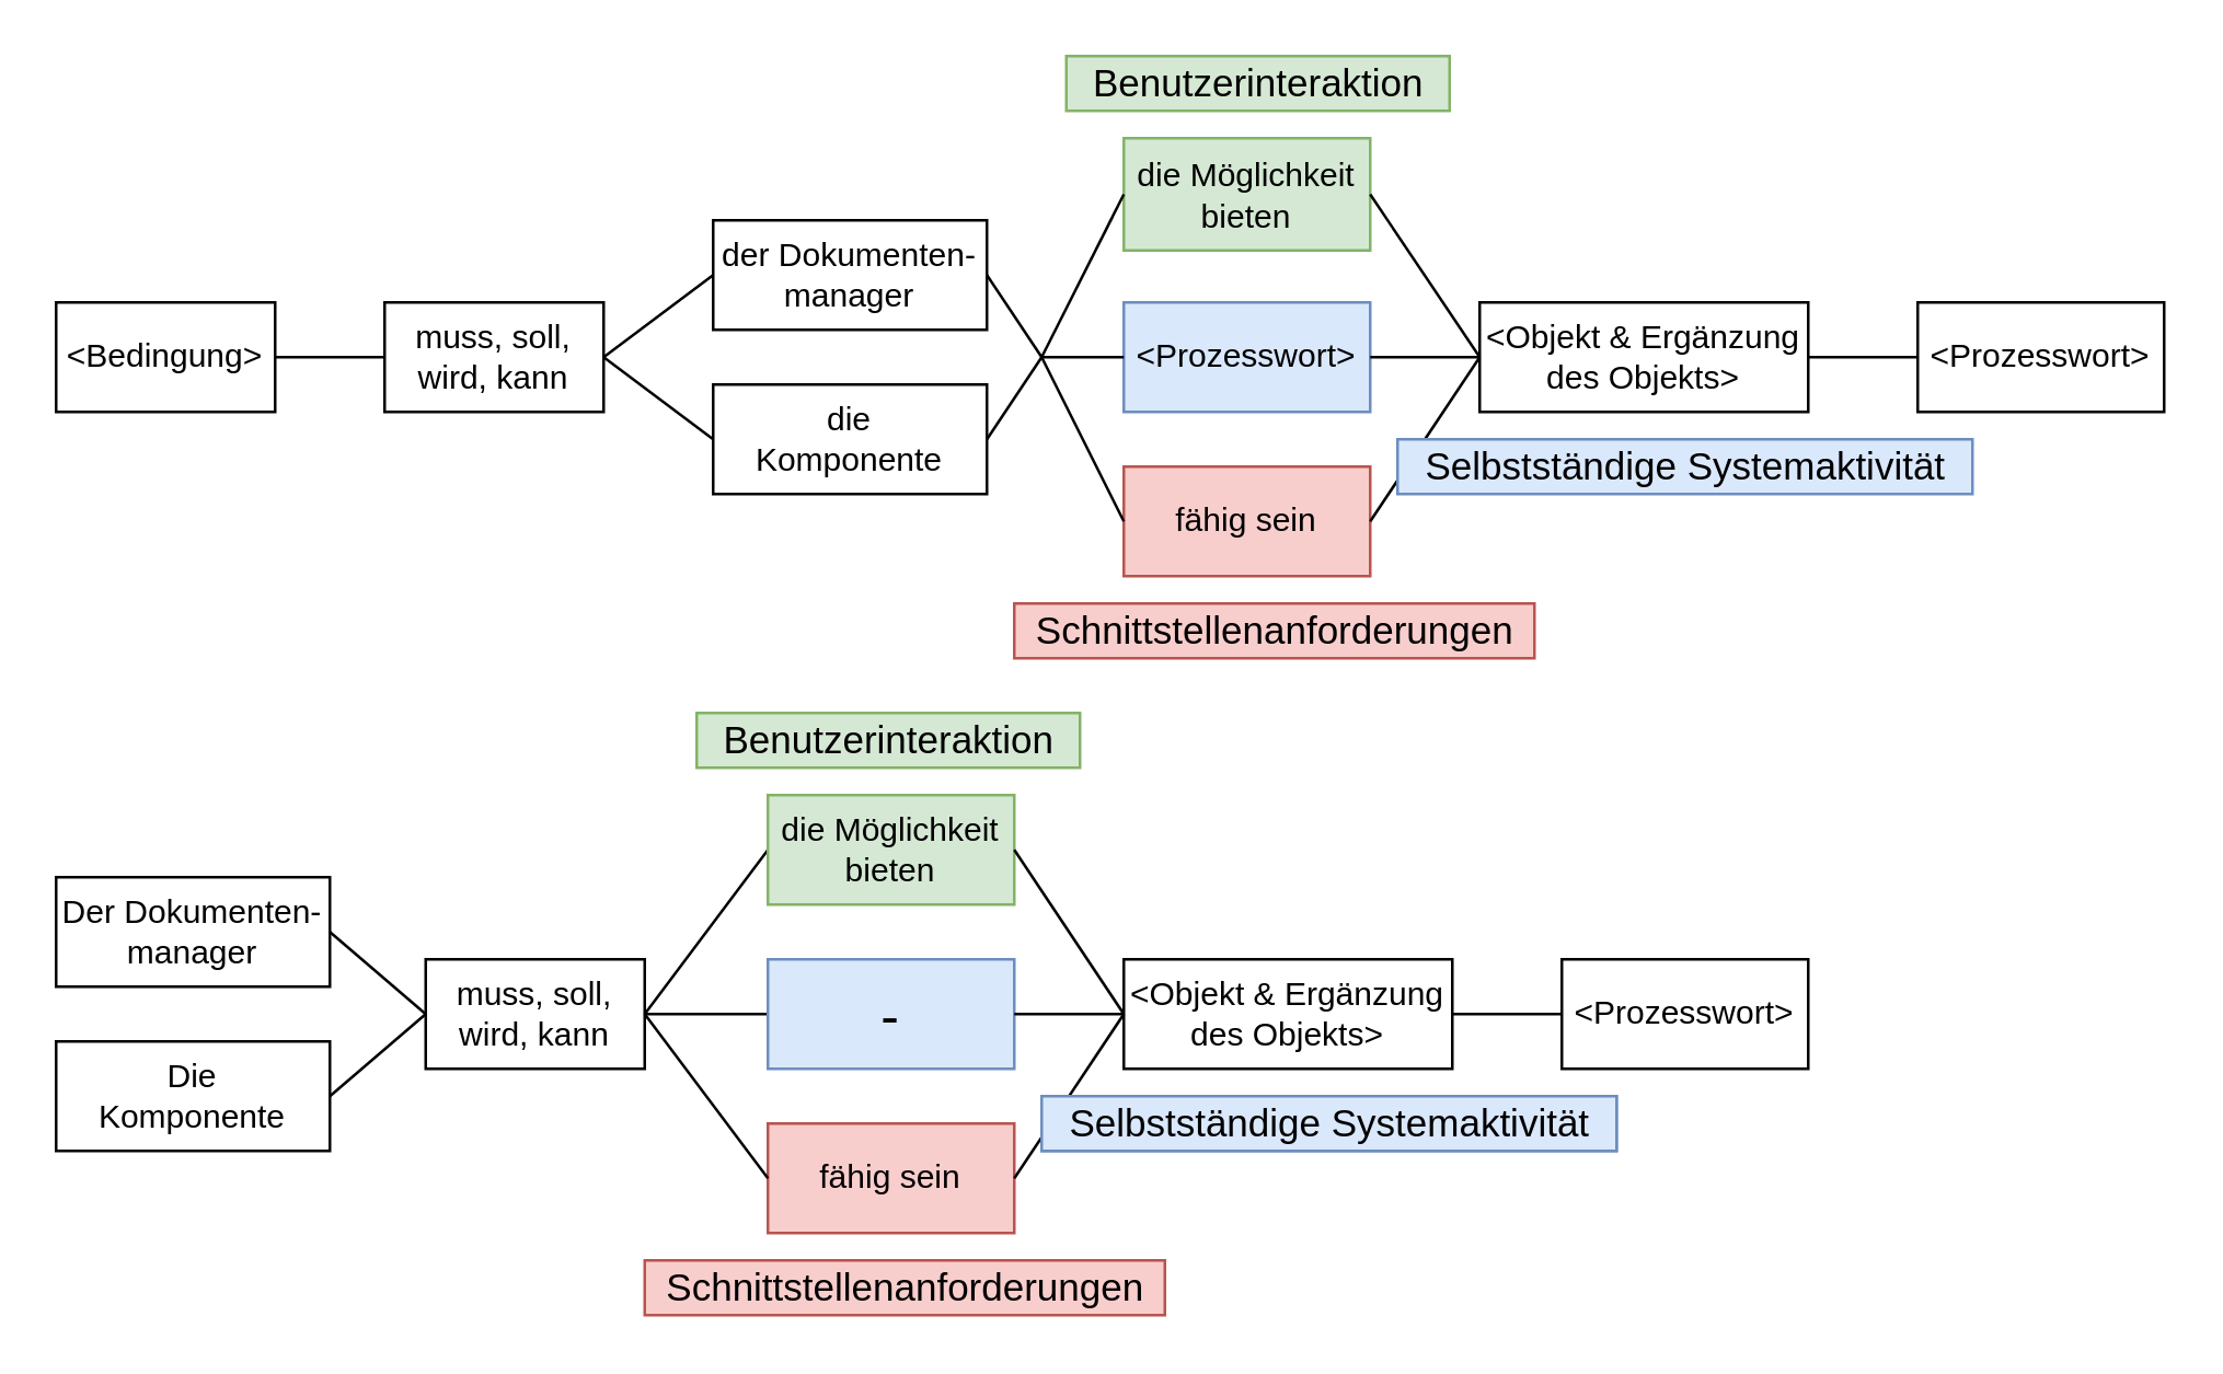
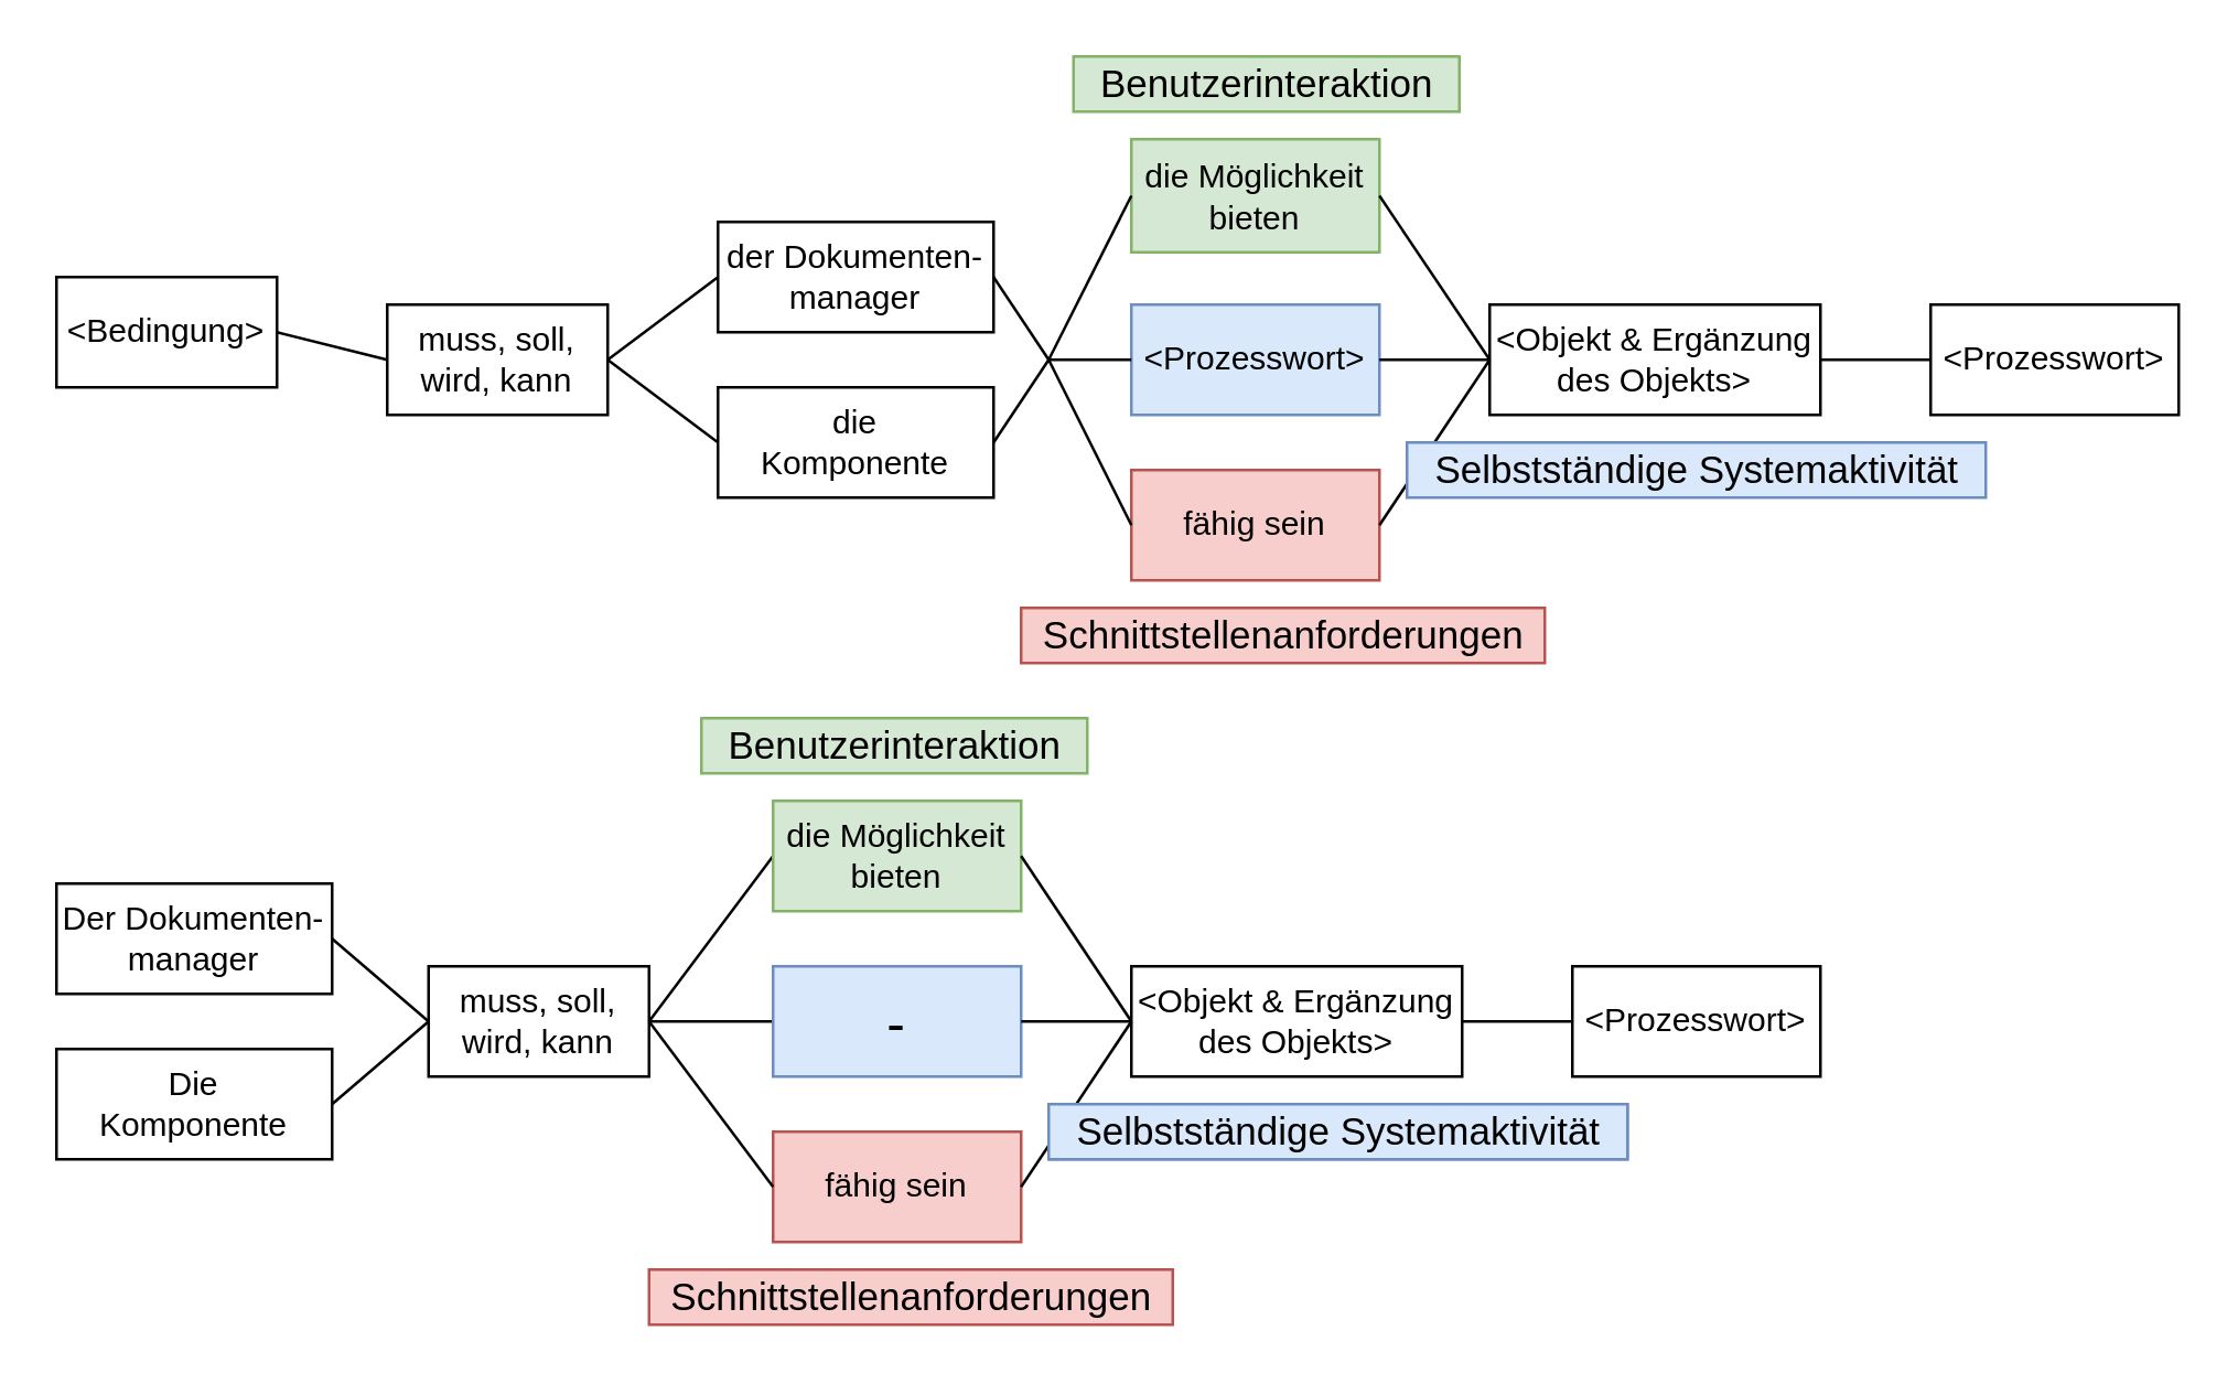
- <mxCell id="2" value="&amp;lt;Bedingung&amp;gt;" style="rounded=1;whiteSpace=wrap;html=1;fontSize=12;glass=0;strokeWidth=1;shadow=0;arcSize=0;" parent="1" vertex="1"><mxGeometry x="20" y="110" width="80" height="40" as="geometry" /></mxCell>
+ <mxCell id="2" value="&amp;lt;Bedingung&amp;gt;" style="rounded=1;whiteSpace=wrap;html=1;fontSize=12;glass=0;strokeWidth=1;shadow=0;arcSize=0;" parent="1" vertex="1"><mxGeometry x="20" y="100" width="80" height="40" as="geometry" /></mxCell>
